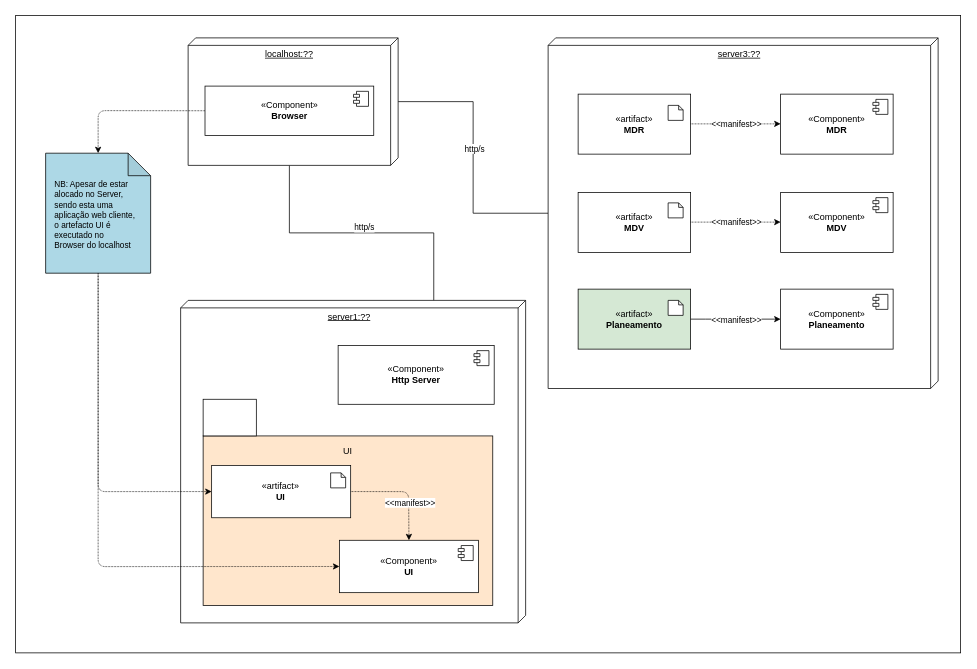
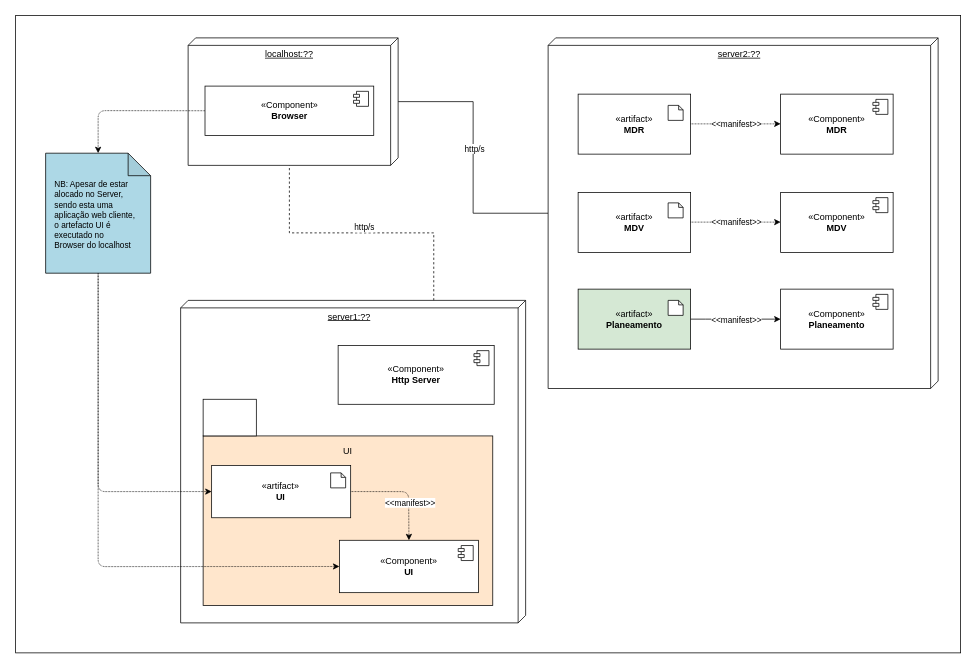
- <mxCell id="23" value="server3:??" style="verticalAlign=top;align=center;spacingTop=8;spacingLeft=2;spacingRight=12;shape=cube;size=10;direction=south;fontStyle=4;html=1;whiteSpace=wrap;" parent="22" vertex="1"><mxGeometry width="520" height="467.5" as="geometry" /></mxCell>
+ <mxCell id="23" value="server2:??" style="verticalAlign=top;align=center;spacingTop=8;spacingLeft=2;spacingRight=12;shape=cube;size=10;direction=south;fontStyle=4;html=1;whiteSpace=wrap;" parent="22" vertex="1"><mxGeometry width="520" height="467.5" as="geometry" /></mxCell>
- <mxCell id="3" style="edgeStyle=orthogonalEdgeStyle;rounded=0;orthogonalLoop=1;jettySize=auto;html=1;endArrow=none;endFill=0;exitX=0;exitY=0;exitDx=0;exitDy=122.5;exitPerimeter=0;entryX=0;entryY=0;entryDx=170;entryDy=145;entryPerimeter=0;" parent="1" source="6" target="43" edge="1"><mxGeometry relative="1" as="geometry"><mxPoint x="320" y="349.998" as="sourcePoint" /><mxPoint x="370" y="260" as="targetPoint" /></mxGeometry></mxCell>
+ <mxCell id="3" style="edgeStyle=orthogonalEdgeStyle;rounded=0;orthogonalLoop=1;jettySize=auto;html=1;endArrow=none;endFill=0;exitX=0;exitY=0;exitDx=0;exitDy=122.5;exitPerimeter=0;entryX=0;entryY=0;entryDx=170;entryDy=145;entryPerimeter=0;dashed=1;" parent="1" source="6" target="43" edge="1"><mxGeometry relative="1" as="geometry"><mxPoint x="320" y="349.998" as="sourcePoint" /><mxPoint x="370" y="260" as="targetPoint" /></mxGeometry></mxCell>
